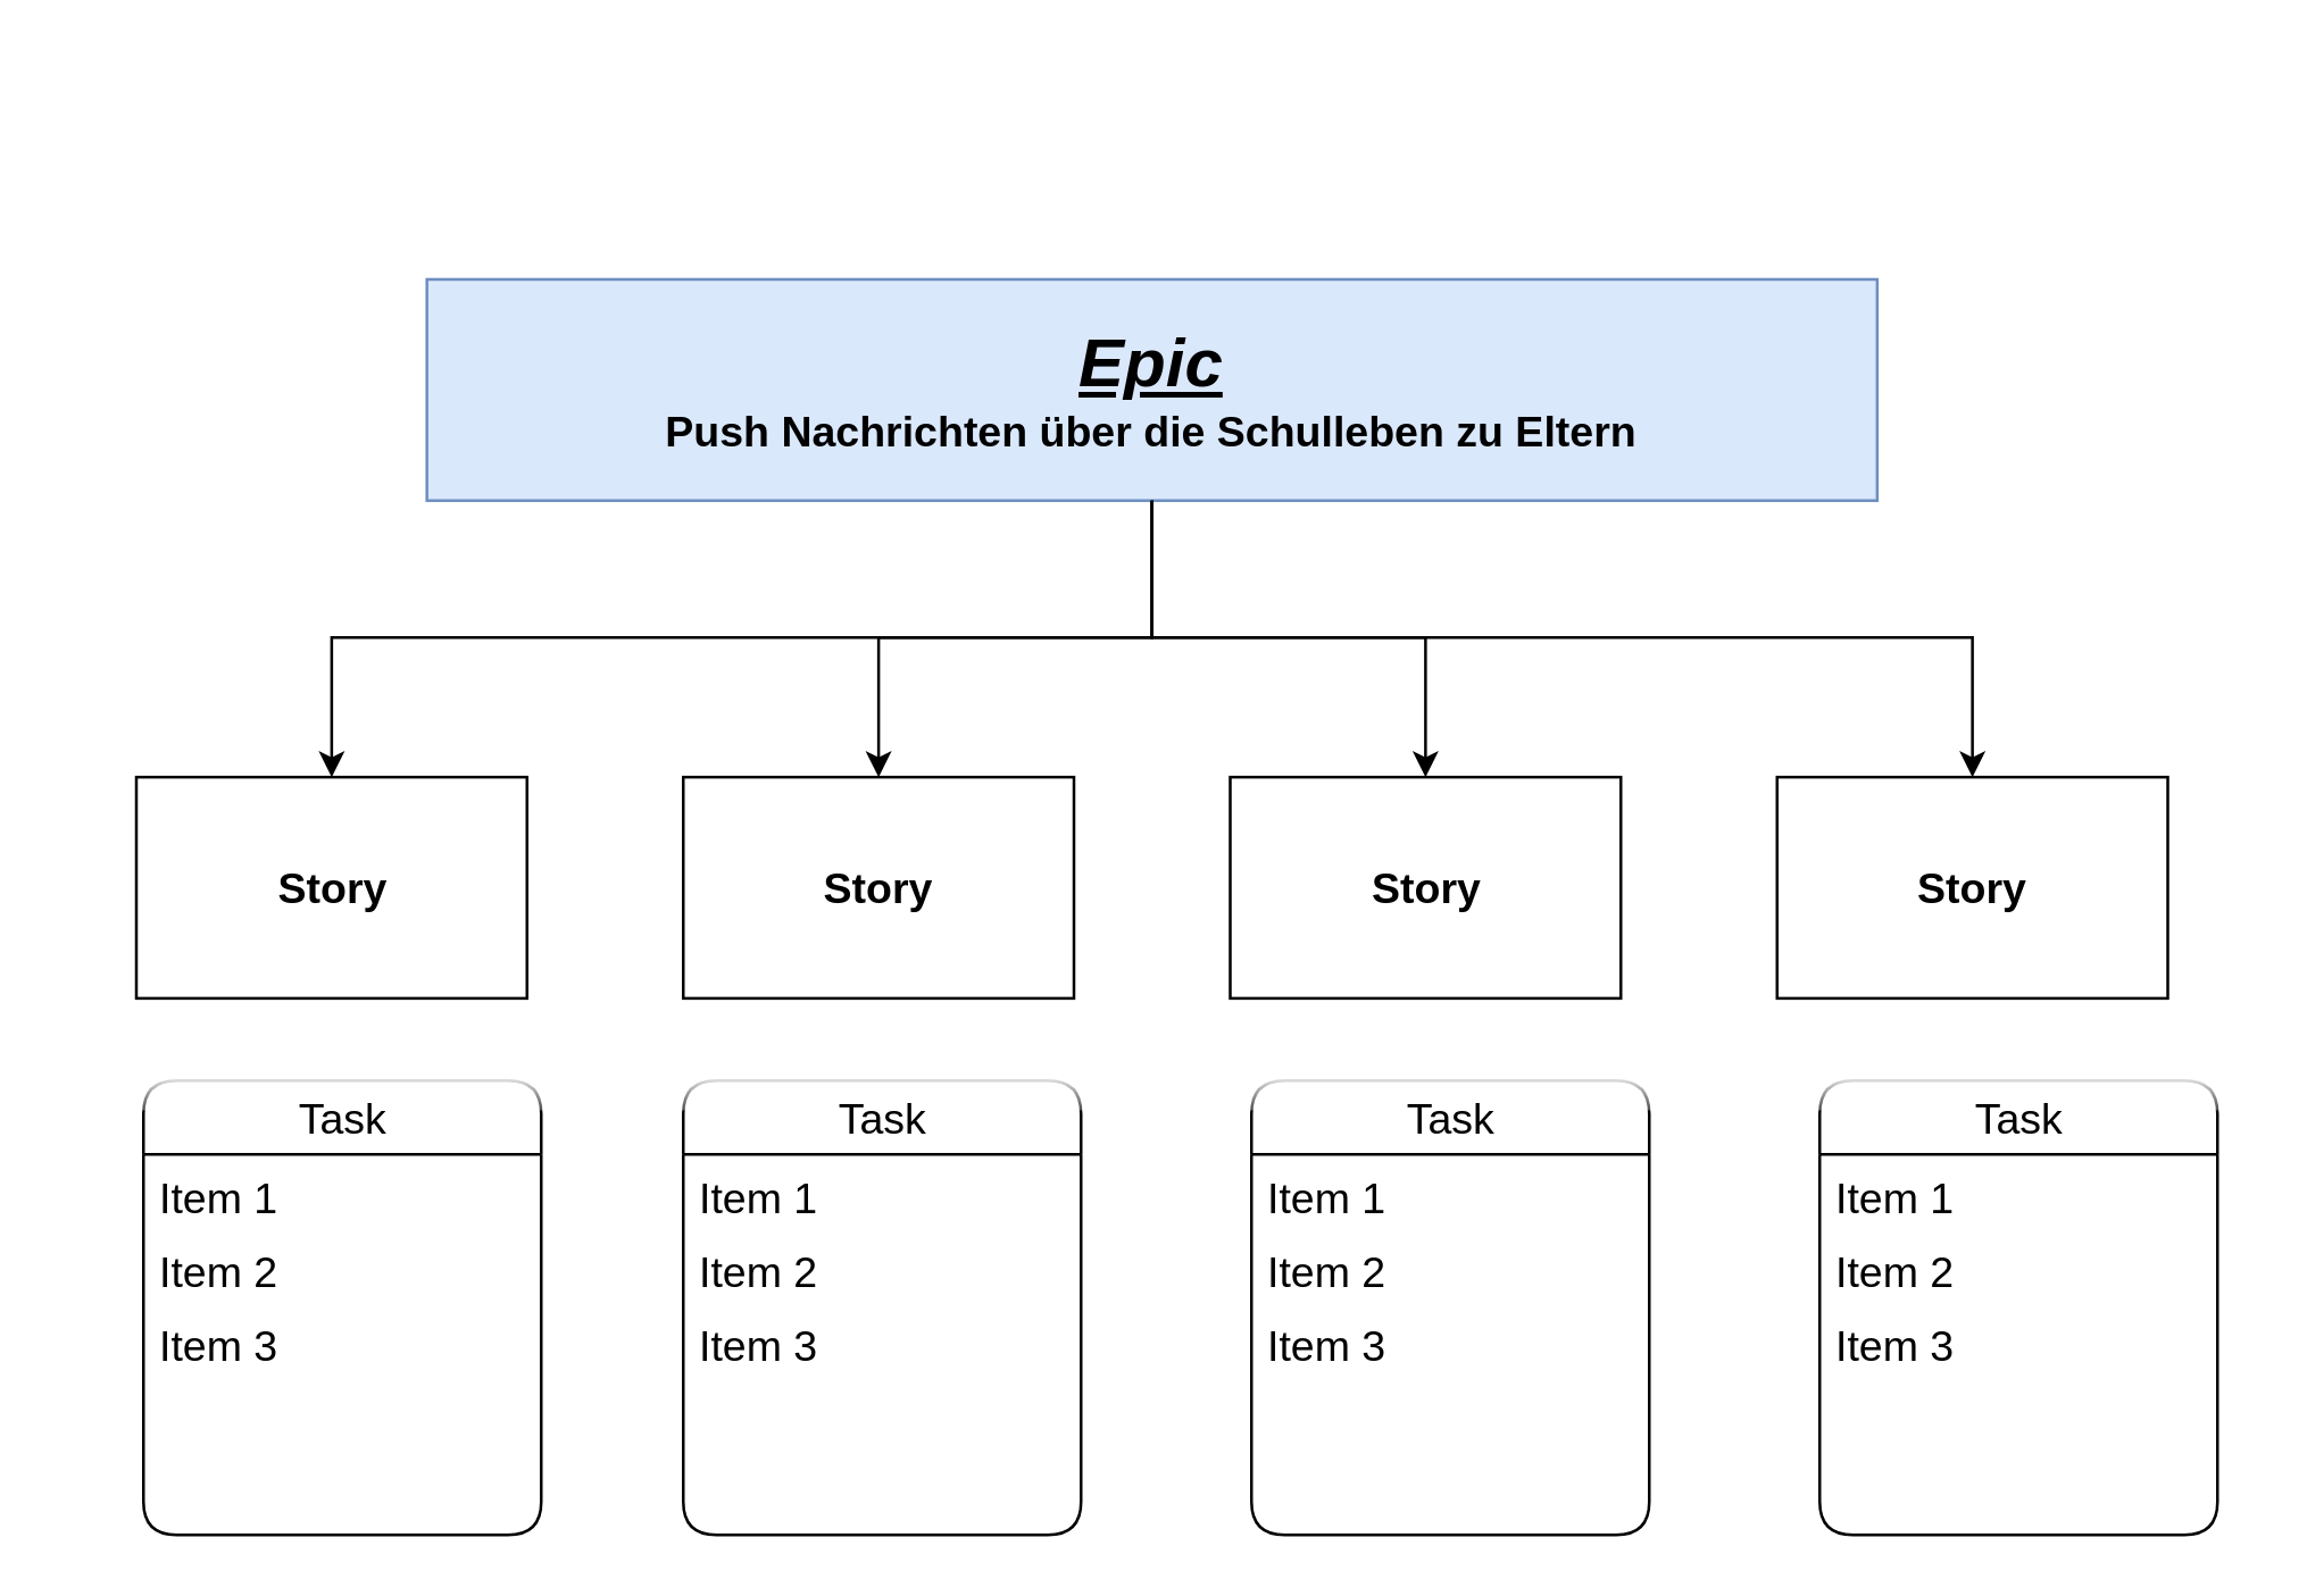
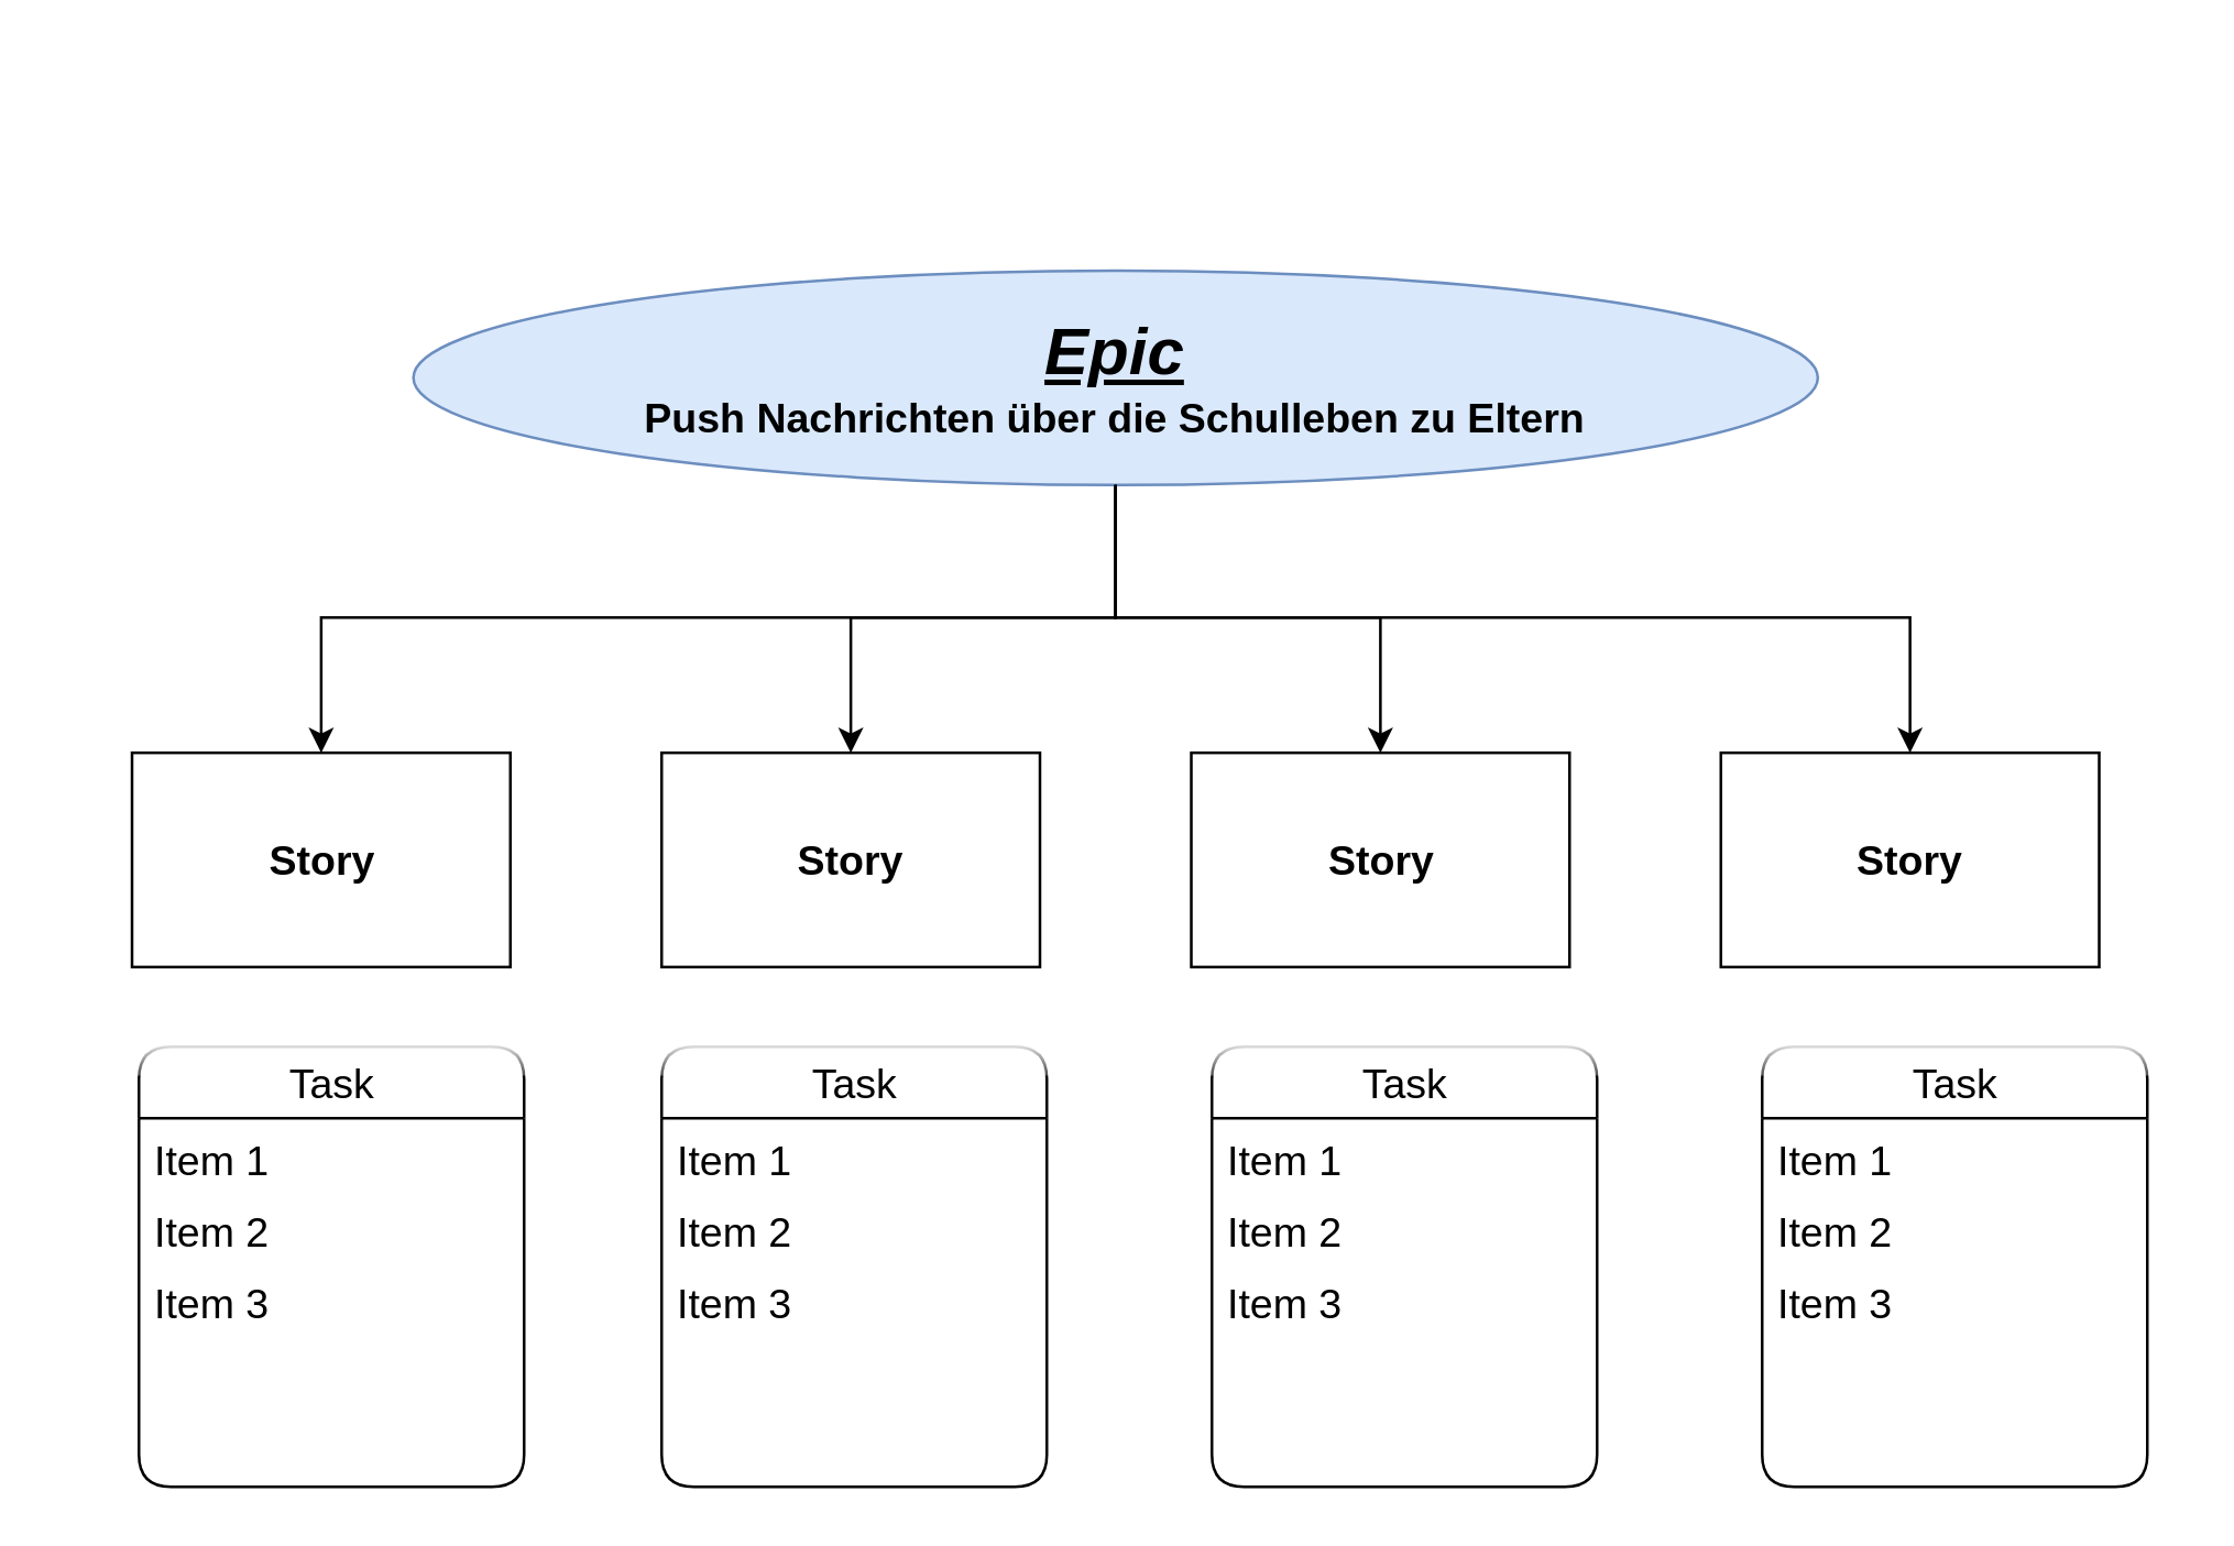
- <mxCell id="3" value="&lt;i&gt;&lt;font style=&quot;font-size: 24px&quot;&gt;&lt;u&gt;Epic&lt;/u&gt;&lt;/font&gt;&lt;/i&gt;&lt;br style=&quot;font-size: 15px&quot;&gt;Push Nachrichten über die Schulleben zu Eltern" style="whiteSpace=wrap;html=1;fontSize=15;fontStyle=1;labelBackgroundColor=none;fillColor=#dae8fc;strokeColor=#6c8ebf;" vertex="1" parent="2"><mxGeometry x="129.766" y="77.895" width="510.469" height="77.895" as="geometry" /></mxCell>
+ <mxCell id="3" value="&lt;i&gt;&lt;font style=&quot;font-size: 24px&quot;&gt;&lt;u&gt;Epic&lt;/u&gt;&lt;/font&gt;&lt;/i&gt;&lt;br style=&quot;font-size: 15px&quot;&gt;Push Nachrichten über die Schulleben zu Eltern" style="ellipse;whiteSpace=wrap;html=1;fontSize=15;fontStyle=1;labelBackgroundColor=none;fillColor=#dae8fc;strokeColor=#6c8ebf;" vertex="1" parent="2"><mxGeometry x="129.766" y="77.895" width="510.469" height="77.895" as="geometry" /></mxCell>
